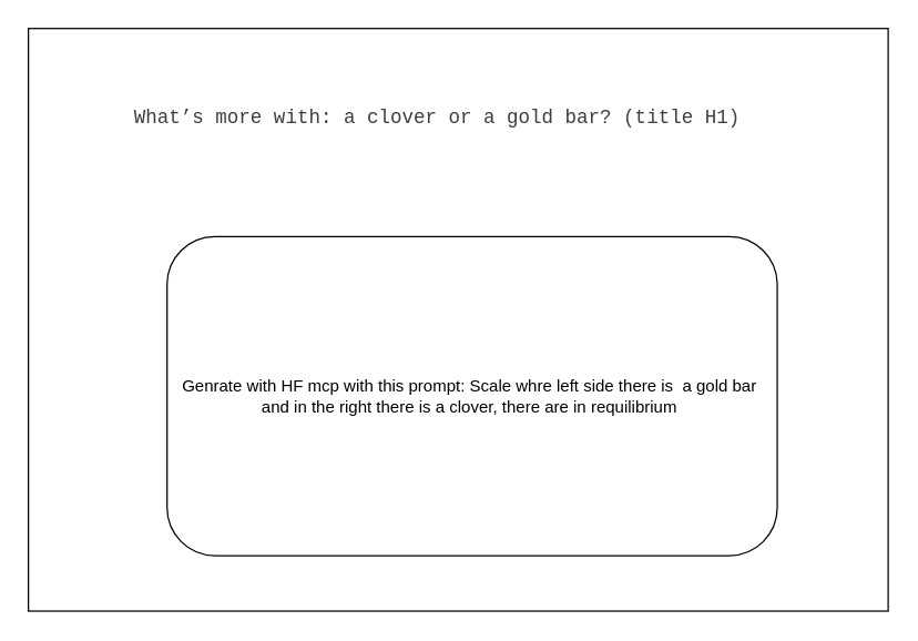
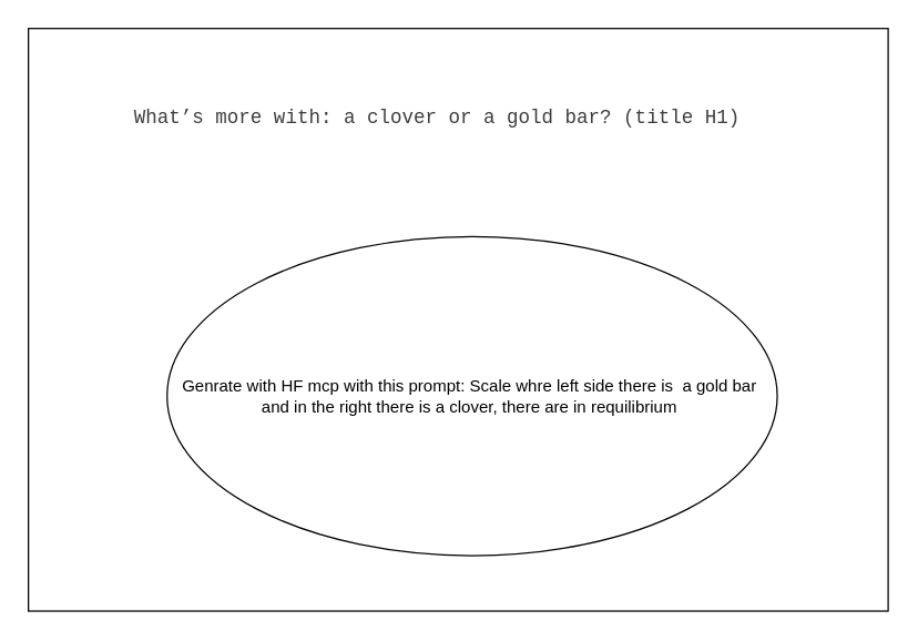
- <mxCell id="3" value="Genrate with HF mcp with this prompt: Scale whre left side there is&amp;nbsp; a gold bar&amp;nbsp; and in the right there is a clover, there are in requilibrium&amp;nbsp;" style="rounded=1;whiteSpace=wrap;html=1;" vertex="1" parent="1"><mxGeometry x="120" y="170" width="440" height="230" as="geometry" /></mxCell>
+ <mxCell id="3" value="Genrate with HF mcp with this prompt: Scale whre left side there is&amp;nbsp; a gold bar&amp;nbsp; and in the right there is a clover, there are in requilibrium&amp;nbsp;" style="ellipse;whiteSpace=wrap;html=1;" vertex="1" parent="1"><mxGeometry x="120" y="170" width="440" height="230" as="geometry" /></mxCell>
